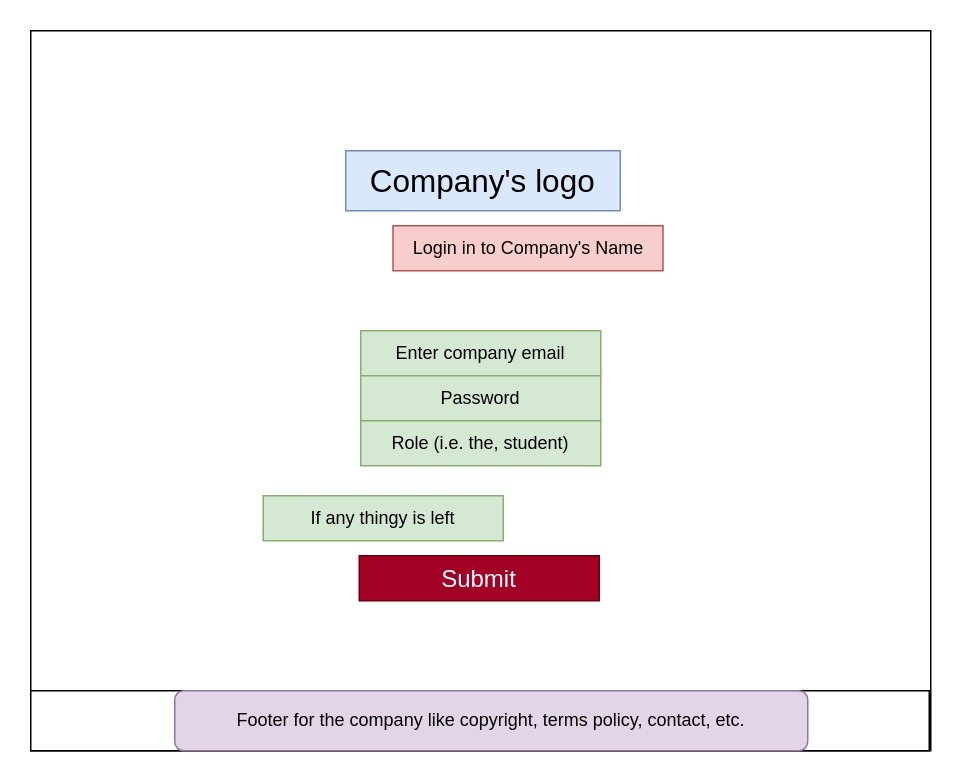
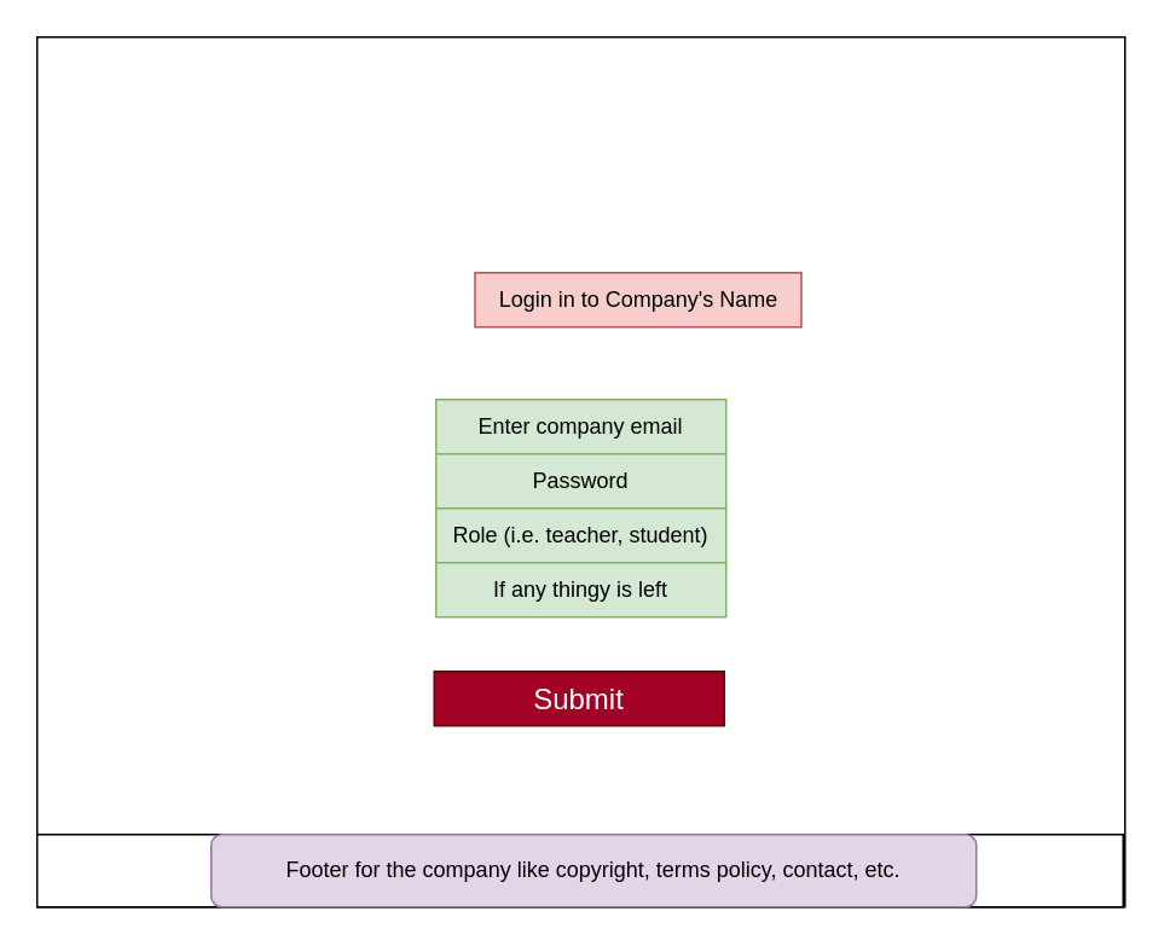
- <mxCell id="8" value="&lt;font style=&quot;font-size: 21px;&quot;&gt;Company's logo&lt;/font&gt;" style="text;html=1;align=center;verticalAlign=middle;whiteSpace=wrap;rounded=0;fillColor=#dae8fc;strokeColor=#6c8ebf;" vertex="1" parent="1"><mxGeometry x="230" y="100" width="183" height="40" as="geometry" /></mxCell>
- <mxCell id="5" value="Role (i.e. the, student)" style="text;html=1;align=center;verticalAlign=middle;whiteSpace=wrap;rounded=0;fillColor=#d5e8d4;strokeColor=#82b366;" vertex="1" parent="1"><mxGeometry x="240" y="280" width="160" height="30" as="geometry" /></mxCell>
+ <mxCell id="5" value="Role (i.e. teacher, student)" style="text;html=1;align=center;verticalAlign=middle;whiteSpace=wrap;rounded=0;fillColor=#d5e8d4;strokeColor=#82b366;" vertex="1" parent="1"><mxGeometry x="240" y="280" width="160" height="30" as="geometry" /></mxCell>
- <mxCell id="6" value="If any thingy is left" style="text;html=1;align=center;verticalAlign=middle;whiteSpace=wrap;rounded=0;fillColor=#d5e8d4;strokeColor=#82b366;" vertex="1" parent="1"><mxGeometry x="175" y="330" width="160" height="30" as="geometry" /></mxCell>
+ <mxCell id="6" value="If any thingy is left" style="text;html=1;align=center;verticalAlign=middle;whiteSpace=wrap;rounded=0;fillColor=#d5e8d4;strokeColor=#82b366;" vertex="1" parent="1"><mxGeometry x="240" y="310" width="160" height="30" as="geometry" /></mxCell>
